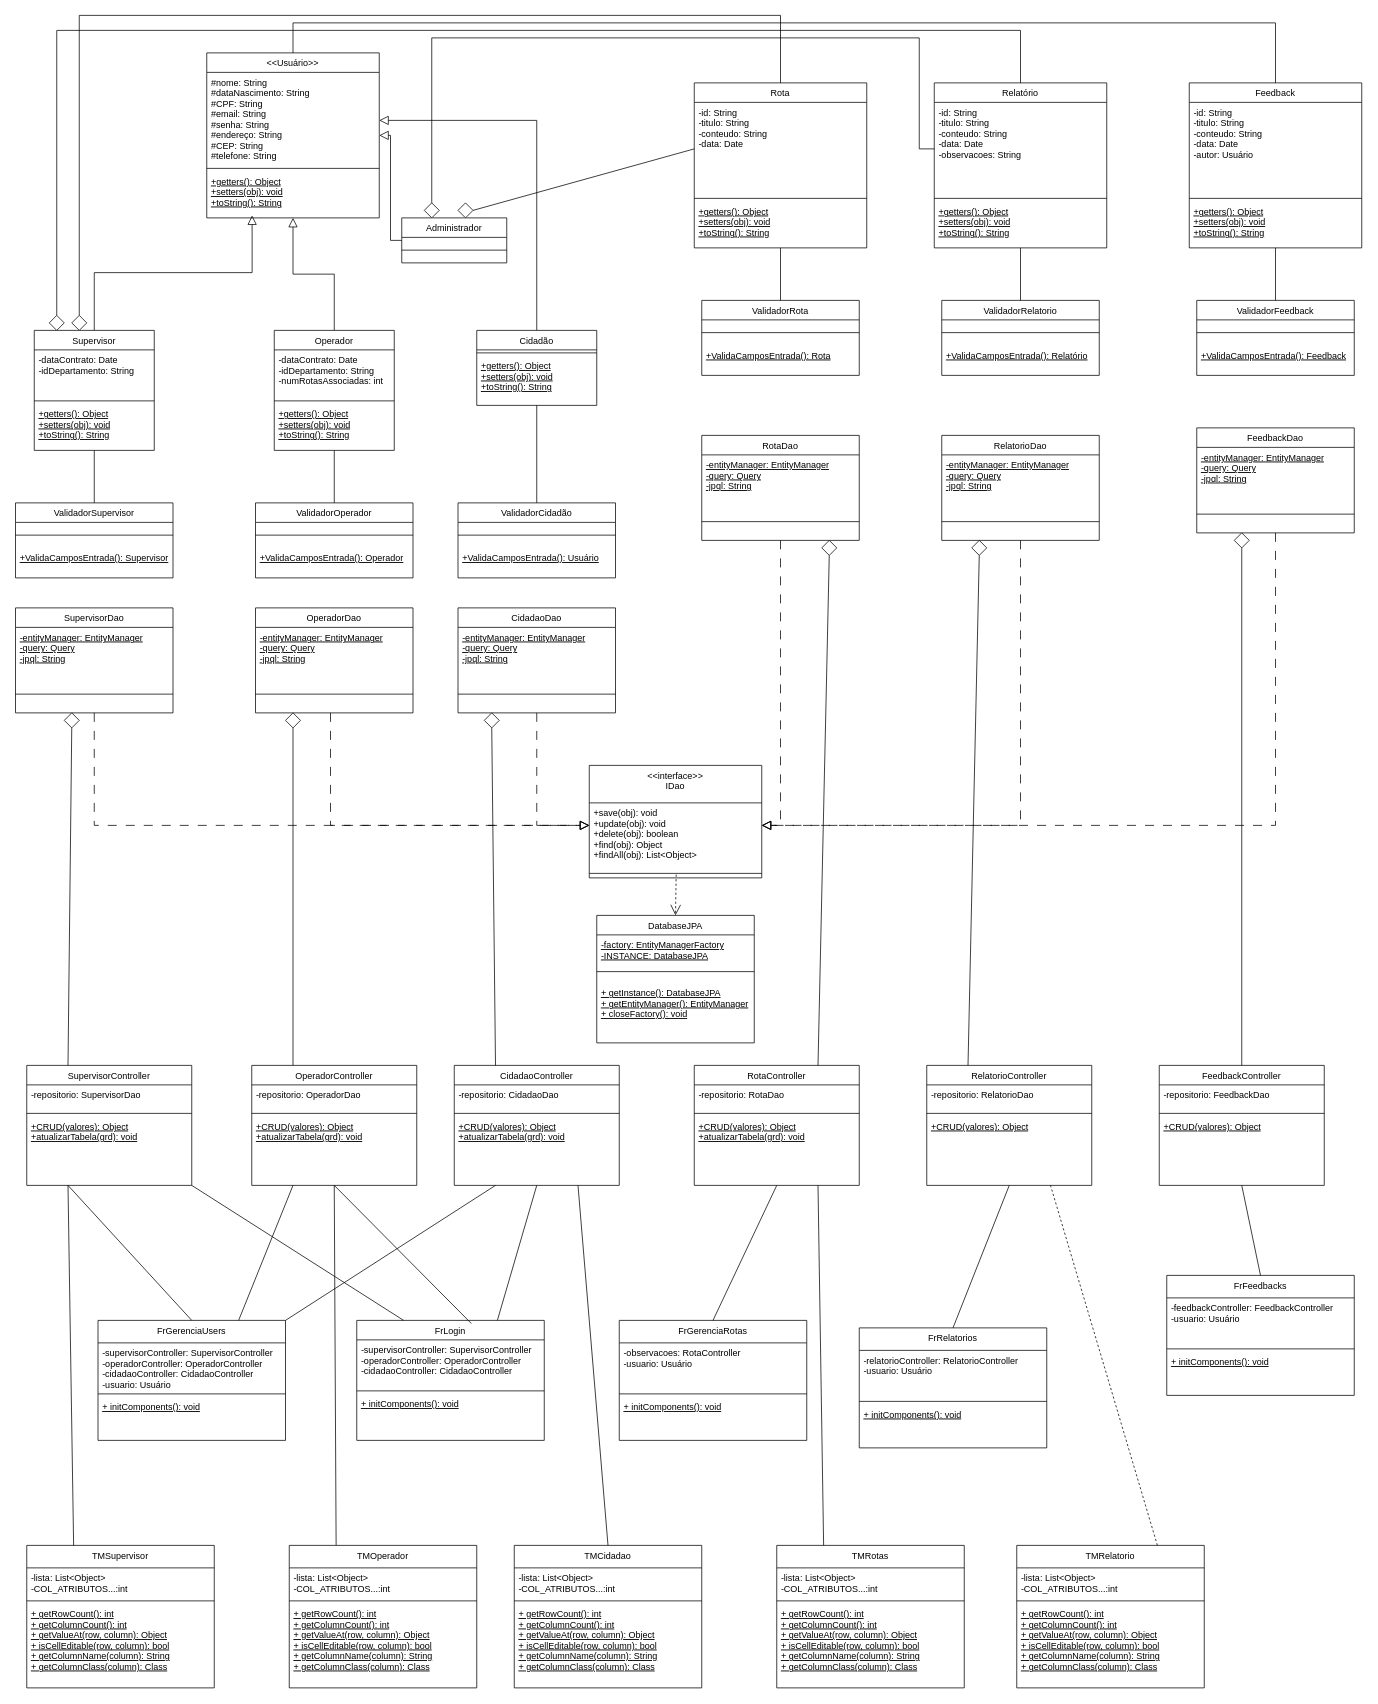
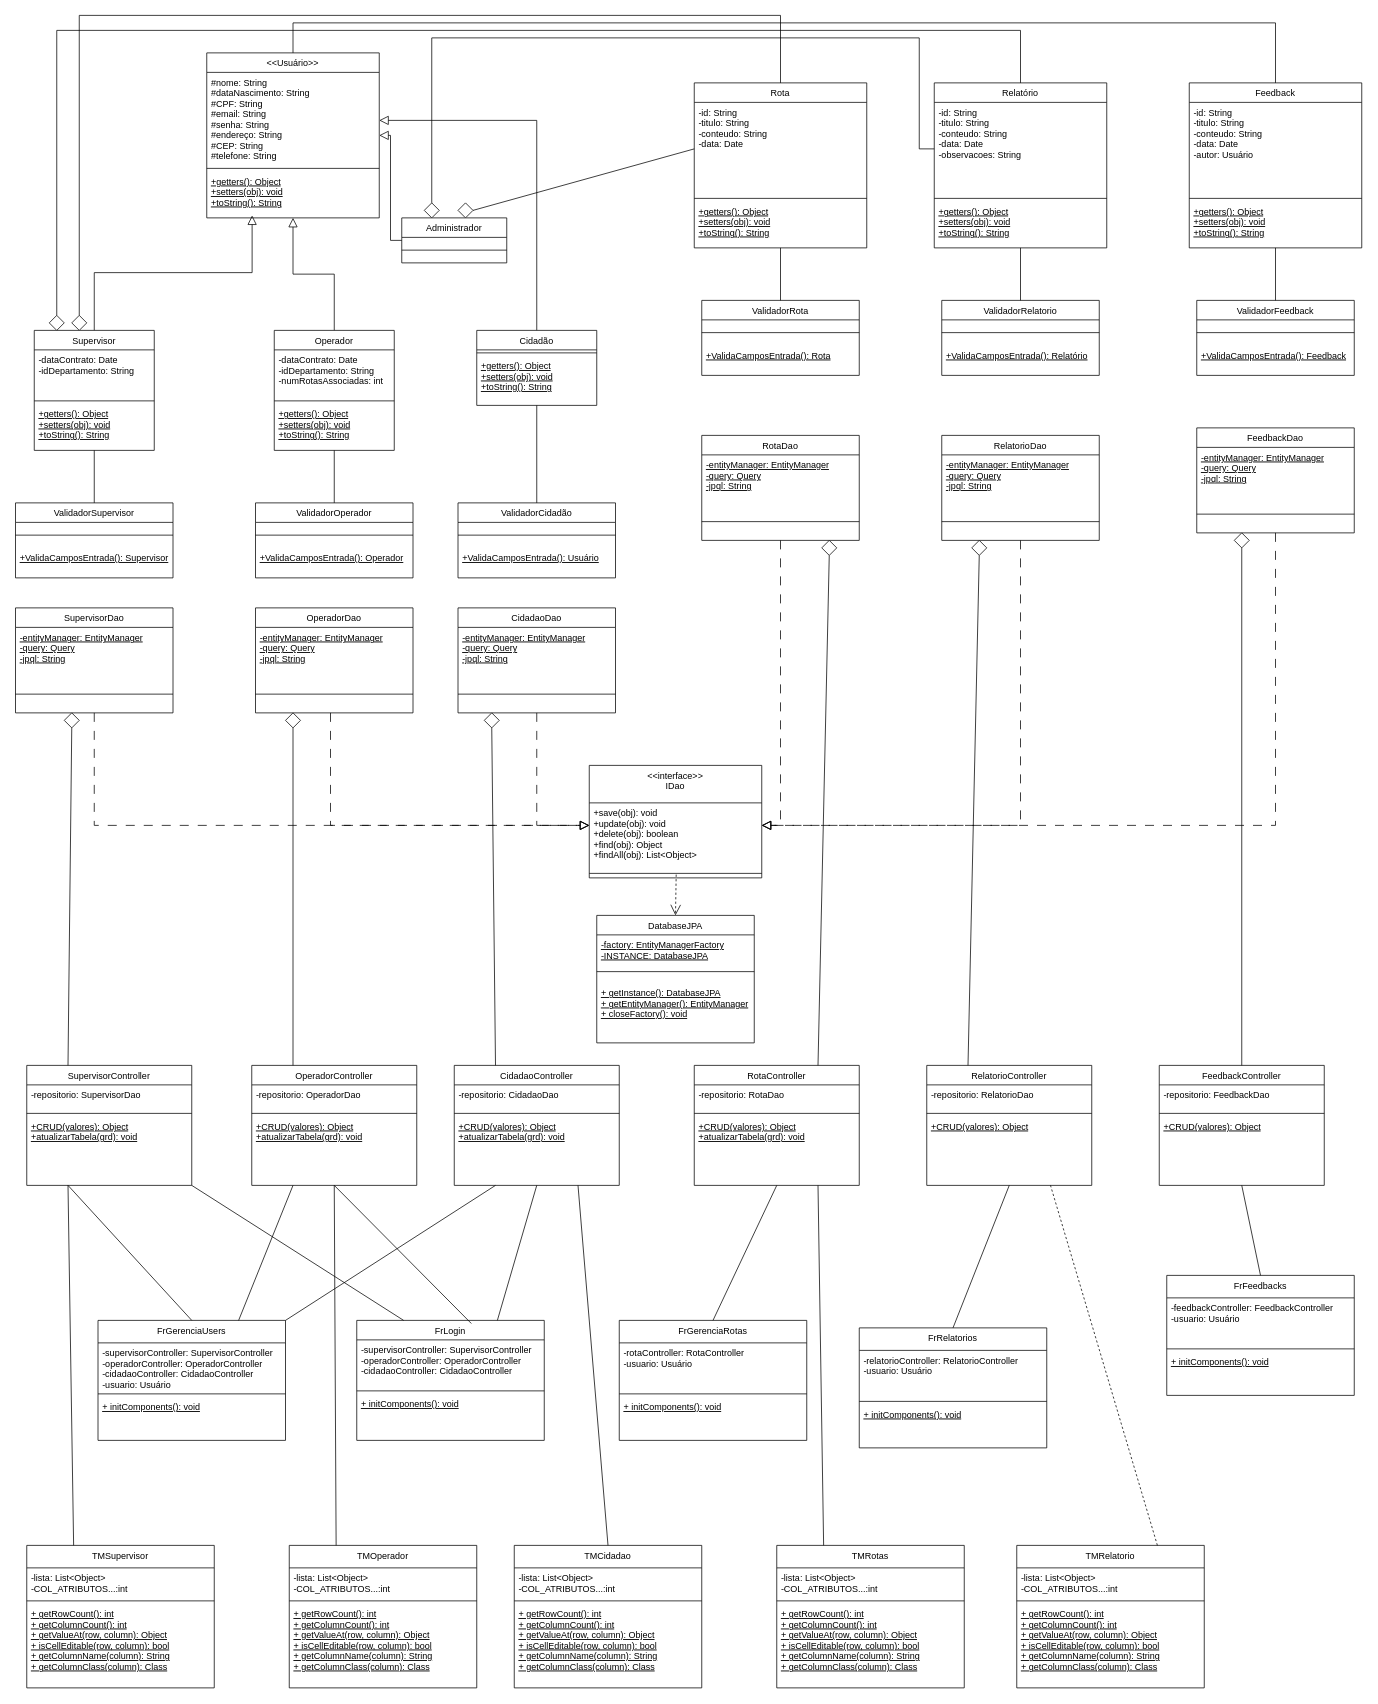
- <mxCell id="145" value="-observacoes: RotaController&#10;-usuario: Usuário&#10;" style="text;align=left;verticalAlign=top;spacingLeft=4;spacingRight=4;overflow=hidden;rotatable=0;points=[[0,0.5],[1,0.5]];portConstraint=eastwest;" parent="144" vertex="1"><mxGeometry y="30" width="250" height="64" as="geometry" /></mxCell>
+ <mxCell id="145" value="-rotaController: RotaController&#10;-usuario: Usuário&#10;" style="text;align=left;verticalAlign=top;spacingLeft=4;spacingRight=4;overflow=hidden;rotatable=0;points=[[0,0.5],[1,0.5]];portConstraint=eastwest;" parent="144" vertex="1"><mxGeometry y="30" width="250" height="64" as="geometry" /></mxCell>
